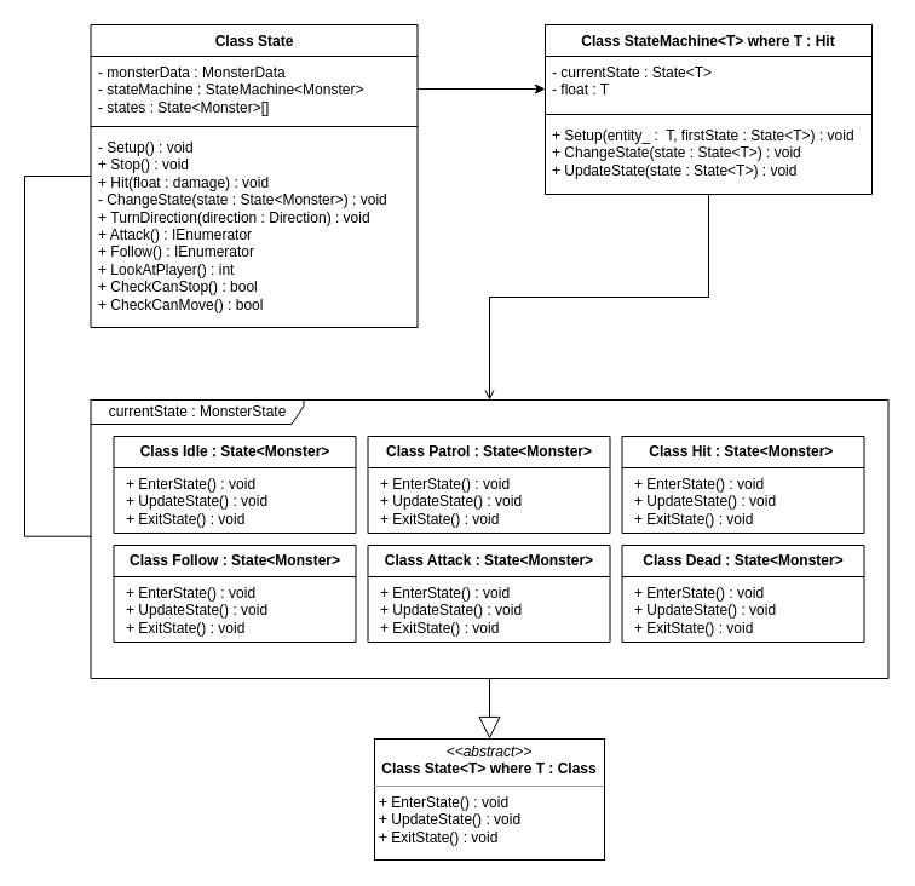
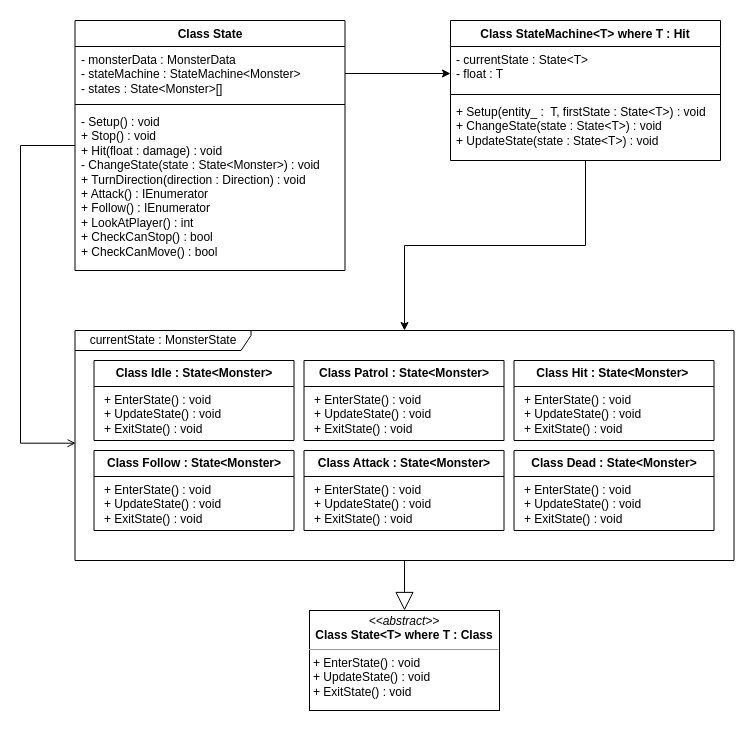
- <mxCell id="27" style="edgeStyle=orthogonalEdgeStyle;rounded=0;orthogonalLoop=1;jettySize=auto;html=1;endArrow=open;" edge="1" parent="1" source="22" target="19"><mxGeometry relative="1" as="geometry"><mxPoint x="355" y="83" as="sourcePoint" /><mxPoint x="460" y="83" as="targetPoint" /><Array as="points" /></mxGeometry></mxCell>
+ <mxCell id="27" style="edgeStyle=orthogonalEdgeStyle;rounded=0;orthogonalLoop=1;jettySize=auto;html=1;" edge="1" parent="1" source="22" target="19"><mxGeometry relative="1" as="geometry"><mxPoint x="355" y="83" as="sourcePoint" /><mxPoint x="460" y="83" as="targetPoint" /><Array as="points" /></mxGeometry></mxCell>
- <mxCell id="26" value="" style="endArrow=none;html=1;edgeStyle=orthogonalEdgeStyle;rounded=0;entryX=0.001;entryY=0.49;entryDx=0;entryDy=0;entryPerimeter=0;" edge="1" parent="1" source="2" target="19"><mxGeometry relative="1" as="geometry"><mxPoint x="310" y="150" as="sourcePoint" /><mxPoint x="470" y="150" as="targetPoint" /><Array as="points"><mxPoint x="20" y="145" /><mxPoint x="20" y="443" /></Array></mxGeometry></mxCell>
+ <mxCell id="26" value="" style="endArrow=open;html=1;edgeStyle=orthogonalEdgeStyle;rounded=0;entryX=0.001;entryY=0.49;entryDx=0;entryDy=0;entryPerimeter=0;" edge="1" parent="1" source="2" target="19"><mxGeometry relative="1" as="geometry"><mxPoint x="310" y="150" as="sourcePoint" /><mxPoint x="470" y="150" as="targetPoint" /><Array as="points"><mxPoint x="20" y="145" /><mxPoint x="20" y="443" /></Array></mxGeometry></mxCell>
